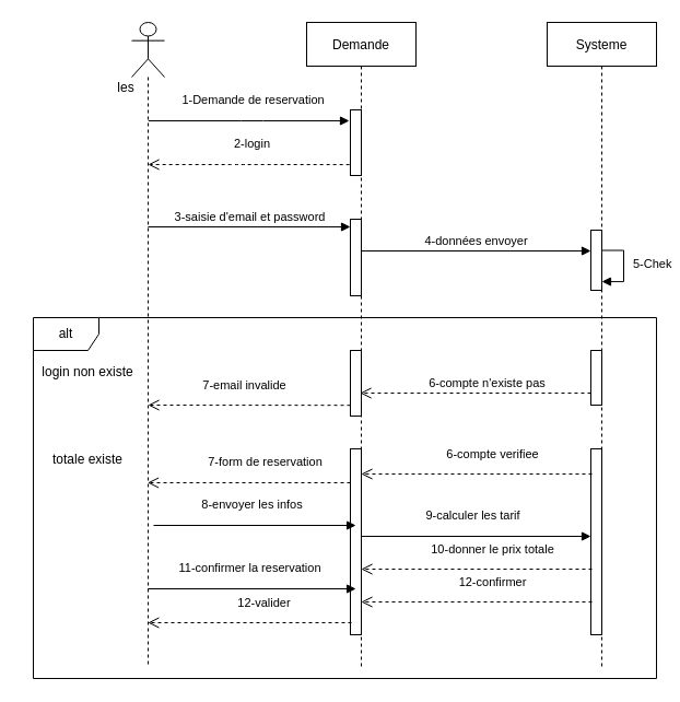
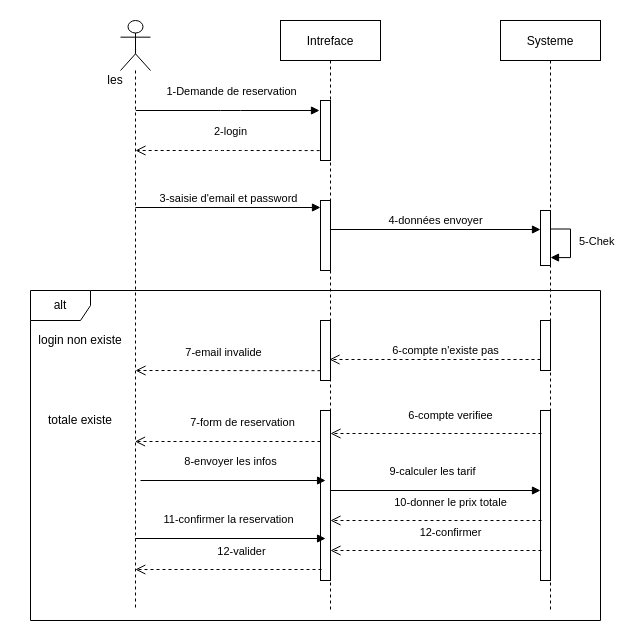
- <mxCell id="3" value="Demande" style="shape=umlLifeline;perimeter=lifelinePerimeter;container=1;collapsible=0;recursiveResize=0;rounded=0;shadow=0;strokeWidth=1;" parent="1" vertex="1"><mxGeometry x="280" y="20" width="100" height="590" as="geometry" /></mxCell>
+ <mxCell id="3" value="Intreface" style="shape=umlLifeline;perimeter=lifelinePerimeter;container=1;collapsible=0;recursiveResize=0;rounded=0;shadow=0;strokeWidth=1;" parent="1" vertex="1"><mxGeometry x="280" y="20" width="100" height="590" as="geometry" /></mxCell>
